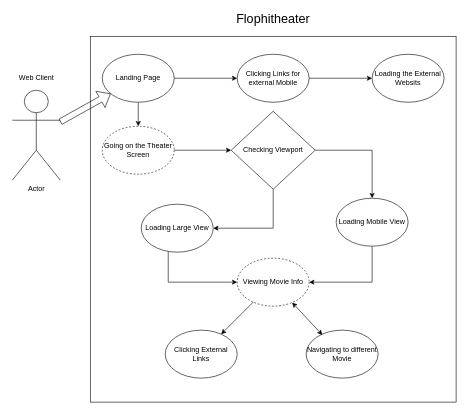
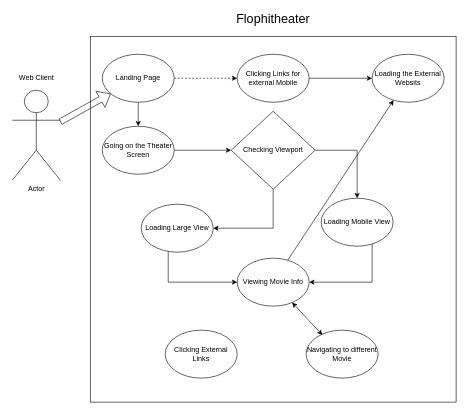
- <mxCell id="6" style="edgeStyle=orthogonalEdgeStyle;rounded=0;orthogonalLoop=1;jettySize=auto;html=1;" edge="1" parent="1" source="8" target="12"><mxGeometry relative="1" as="geometry" /></mxCell>
+ <mxCell id="6" style="edgeStyle=orthogonalEdgeStyle;rounded=0;orthogonalLoop=1;jettySize=auto;html=1;dashed=1;" edge="1" parent="1" source="8" target="12"><mxGeometry relative="1" as="geometry" /></mxCell>
- <mxCell id="10" value="Going on the Theater Screen" style="ellipse;whiteSpace=wrap;html=1;dashed=1;" vertex="1" parent="1"><mxGeometry x="170" y="210" width="120" height="80" as="geometry" /></mxCell>
+ <mxCell id="10" value="Going on the Theater Screen" style="ellipse;whiteSpace=wrap;html=1;" vertex="1" parent="1"><mxGeometry x="170" y="210" width="120" height="80" as="geometry" /></mxCell>
- <mxCell id="18" value="Loading Mobile View" style="ellipse;whiteSpace=wrap;html=1;" vertex="1" parent="1"><mxGeometry x="560" y="330" width="120" height="80" as="geometry" /></mxCell>
+ <mxCell id="18" value="Loading Mobile View" style="ellipse;whiteSpace=wrap;html=1;" vertex="1" parent="1"><mxGeometry x="535" y="330" width="120" height="80" as="geometry" /></mxCell>
- <mxCell id="21" value="Viewing Movie Info" style="ellipse;whiteSpace=wrap;html=1;dashed=1;" vertex="1" parent="1"><mxGeometry x="395" y="430" width="120" height="80" as="geometry" /></mxCell>
+ <mxCell id="21" value="Viewing Movie Info" style="ellipse;whiteSpace=wrap;html=1;" vertex="1" parent="1"><mxGeometry x="395" y="430" width="120" height="80" as="geometry" /></mxCell>
- <mxCell id="25" value="" style="endArrow=classic;html=1;" edge="1" parent="1" source="21" target="22"><mxGeometry width="50" height="50" relative="1" as="geometry"><mxPoint x="380" y="550" as="sourcePoint" /><mxPoint x="430" y="500" as="targetPoint" /></mxGeometry></mxCell>
+ <mxCell id="25" value="" style="endArrow=classic;html=1;" edge="1" parent="1" source="21" target="13"><mxGeometry width="50" height="50" relative="1" as="geometry"><mxPoint x="380" y="550" as="sourcePoint" /><mxPoint x="430" y="500" as="targetPoint" /></mxGeometry></mxCell>
